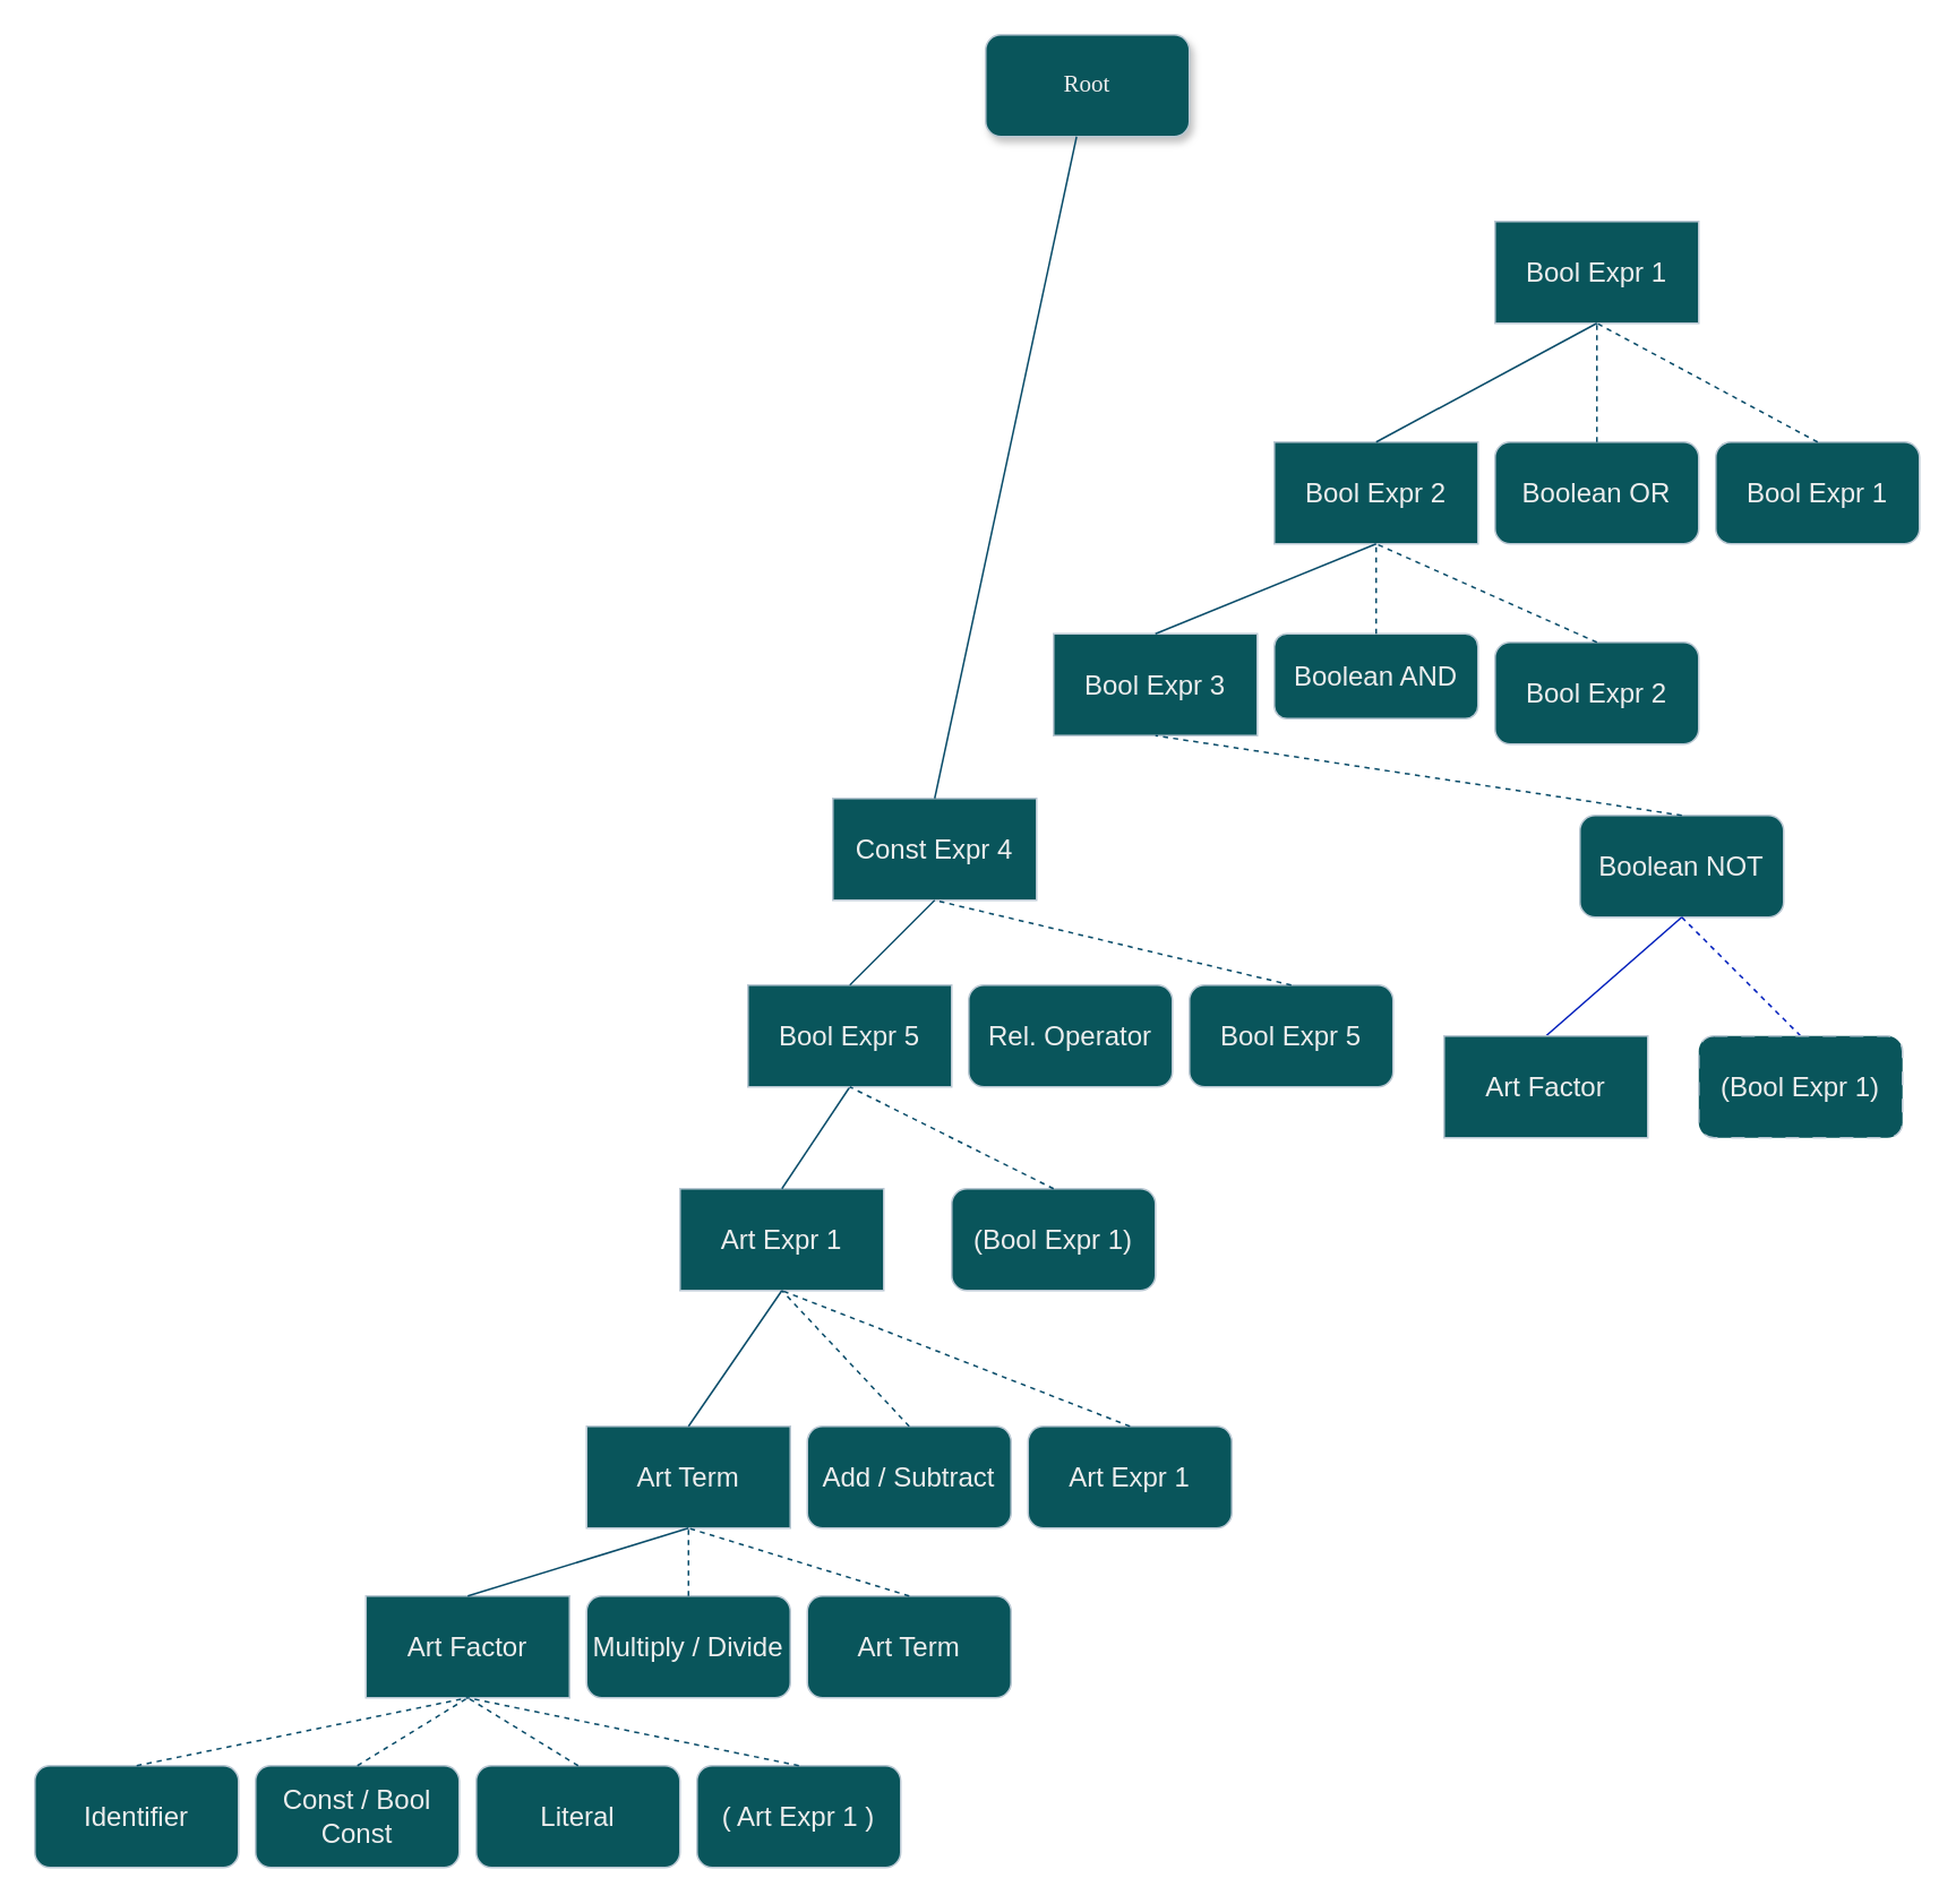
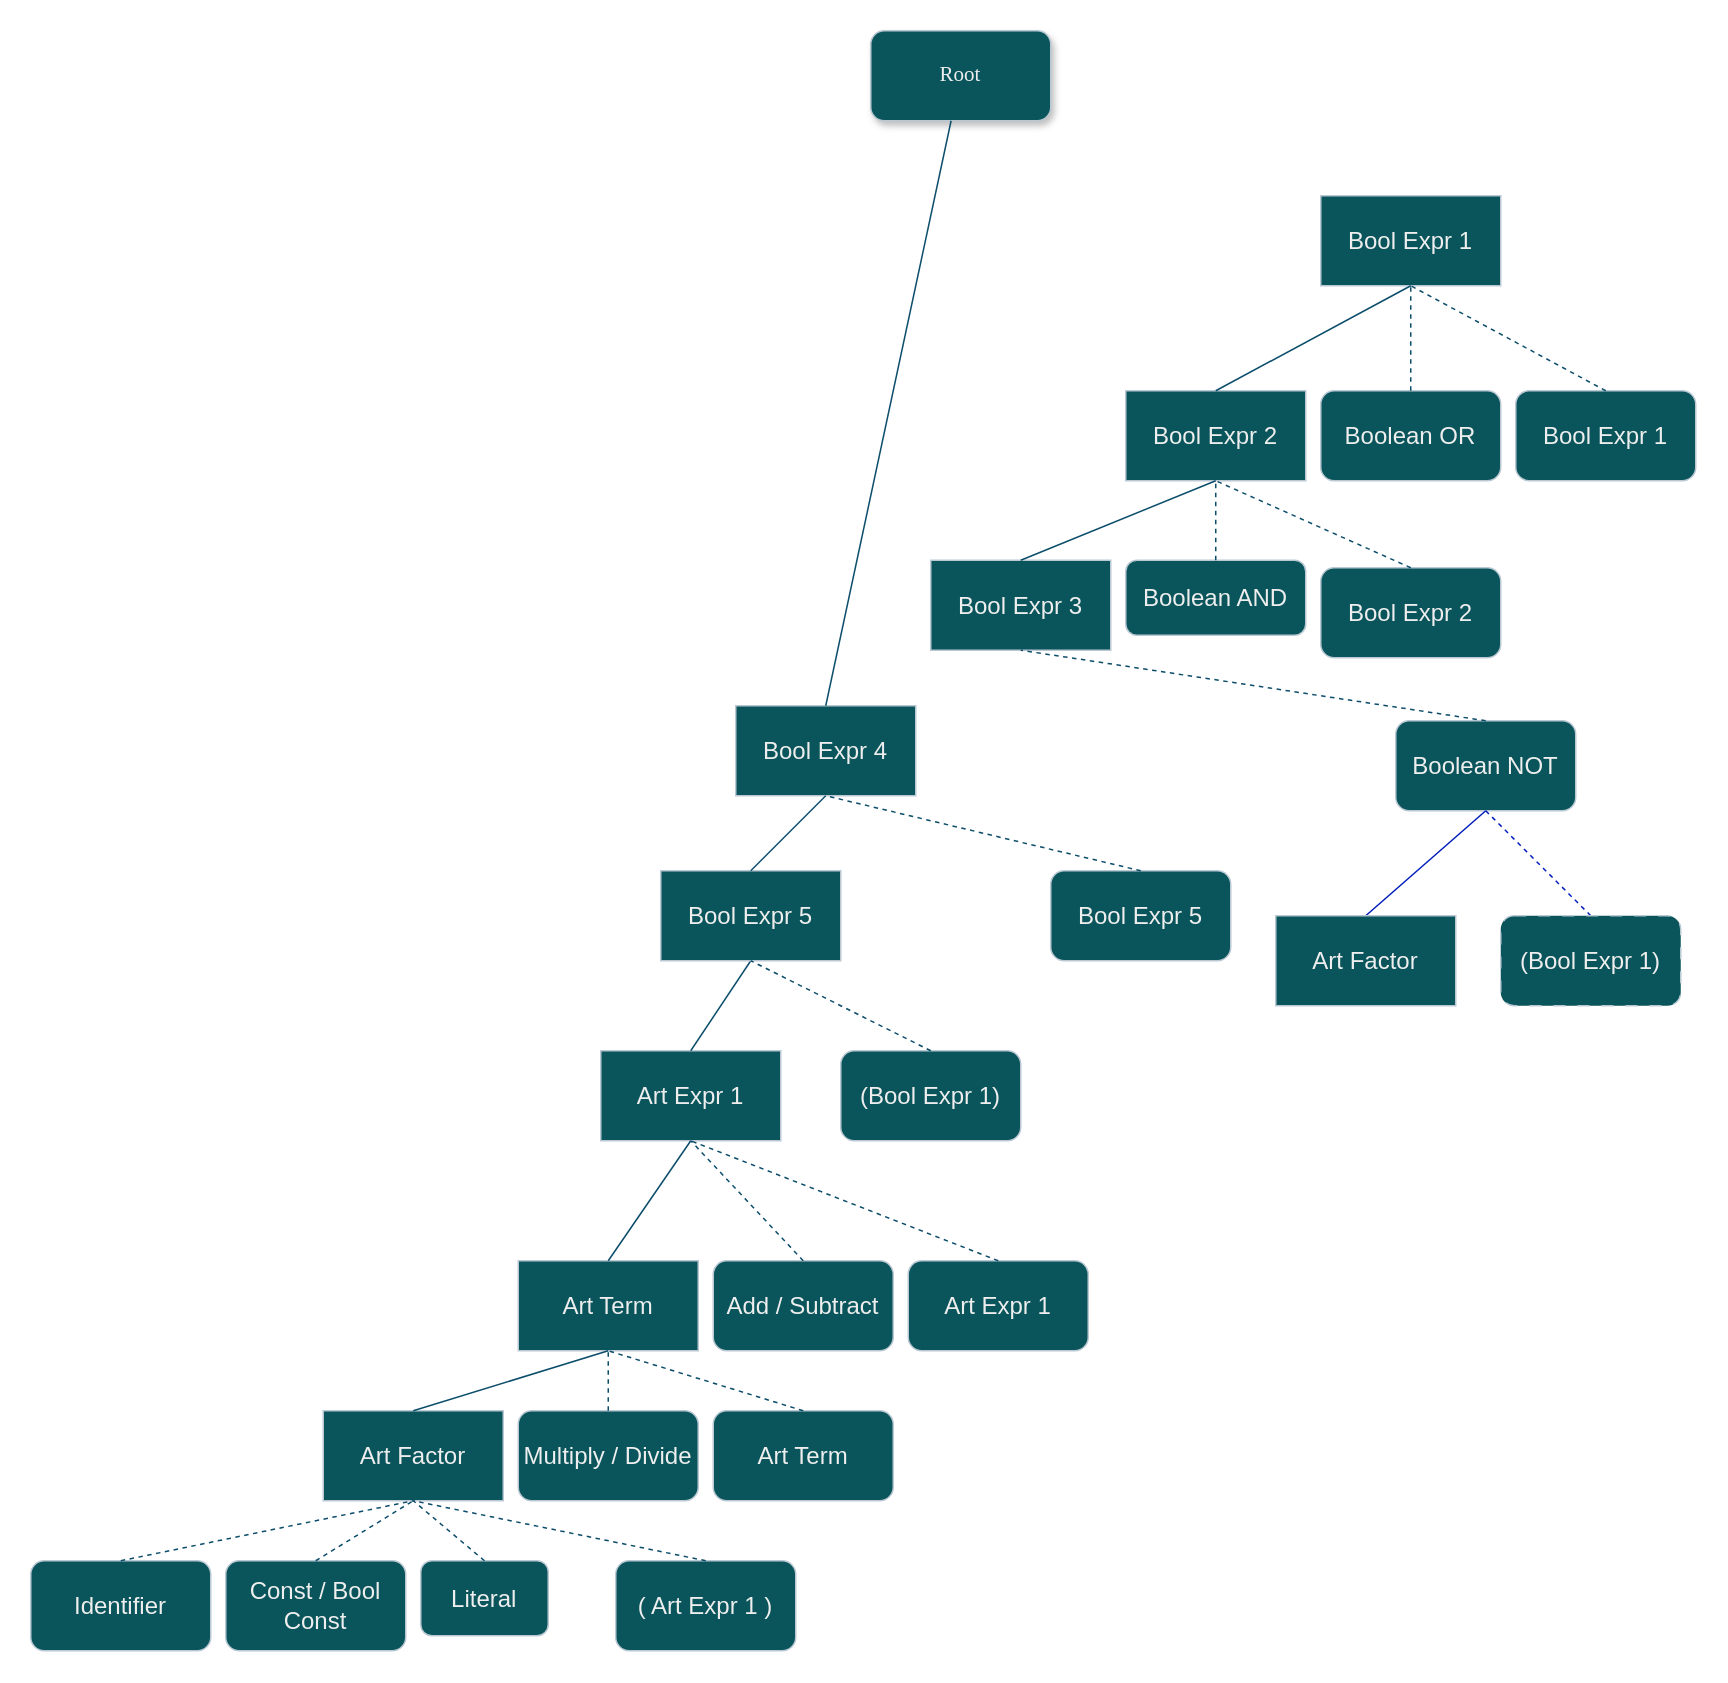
- <mxCell id="16" value="Const Expr 4" style="rounded=0;whiteSpace=wrap;html=1;strokeColor=#BAC8D3;fontColor=#EEEEEE;fillColor=#09555B;fontSize=16;" parent="1" vertex="1"><mxGeometry x="490" y="470" width="120" height="60" as="geometry" /></mxCell>
+ <mxCell id="16" value="Bool Expr 4" style="rounded=0;whiteSpace=wrap;html=1;strokeColor=#BAC8D3;fontColor=#EEEEEE;fillColor=#09555B;fontSize=16;" parent="1" vertex="1"><mxGeometry x="490" y="470" width="120" height="60" as="geometry" /></mxCell>
- <mxCell id="21" value="Rel. Operator" style="rounded=1;whiteSpace=wrap;html=1;strokeColor=#BAC8D3;fontColor=#EEEEEE;fillColor=#09555B;fontSize=16;" parent="1" vertex="1"><mxGeometry x="570" y="580" width="120" height="60" as="geometry" /></mxCell>
- <mxCell id="39" value="Literal" style="rounded=1;whiteSpace=wrap;html=1;strokeColor=#BAC8D3;fontColor=#EEEEEE;fillColor=#09555B;fontSize=16;" parent="1" vertex="1"><mxGeometry x="280" y="1040" width="120" height="60" as="geometry" /></mxCell>
+ <mxCell id="39" value="Literal" style="rounded=1;whiteSpace=wrap;html=1;strokeColor=#BAC8D3;fontColor=#EEEEEE;fillColor=#09555B;fontSize=16;" parent="1" vertex="1"><mxGeometry x="280" y="1040" width="85" height="50" as="geometry" /></mxCell>
